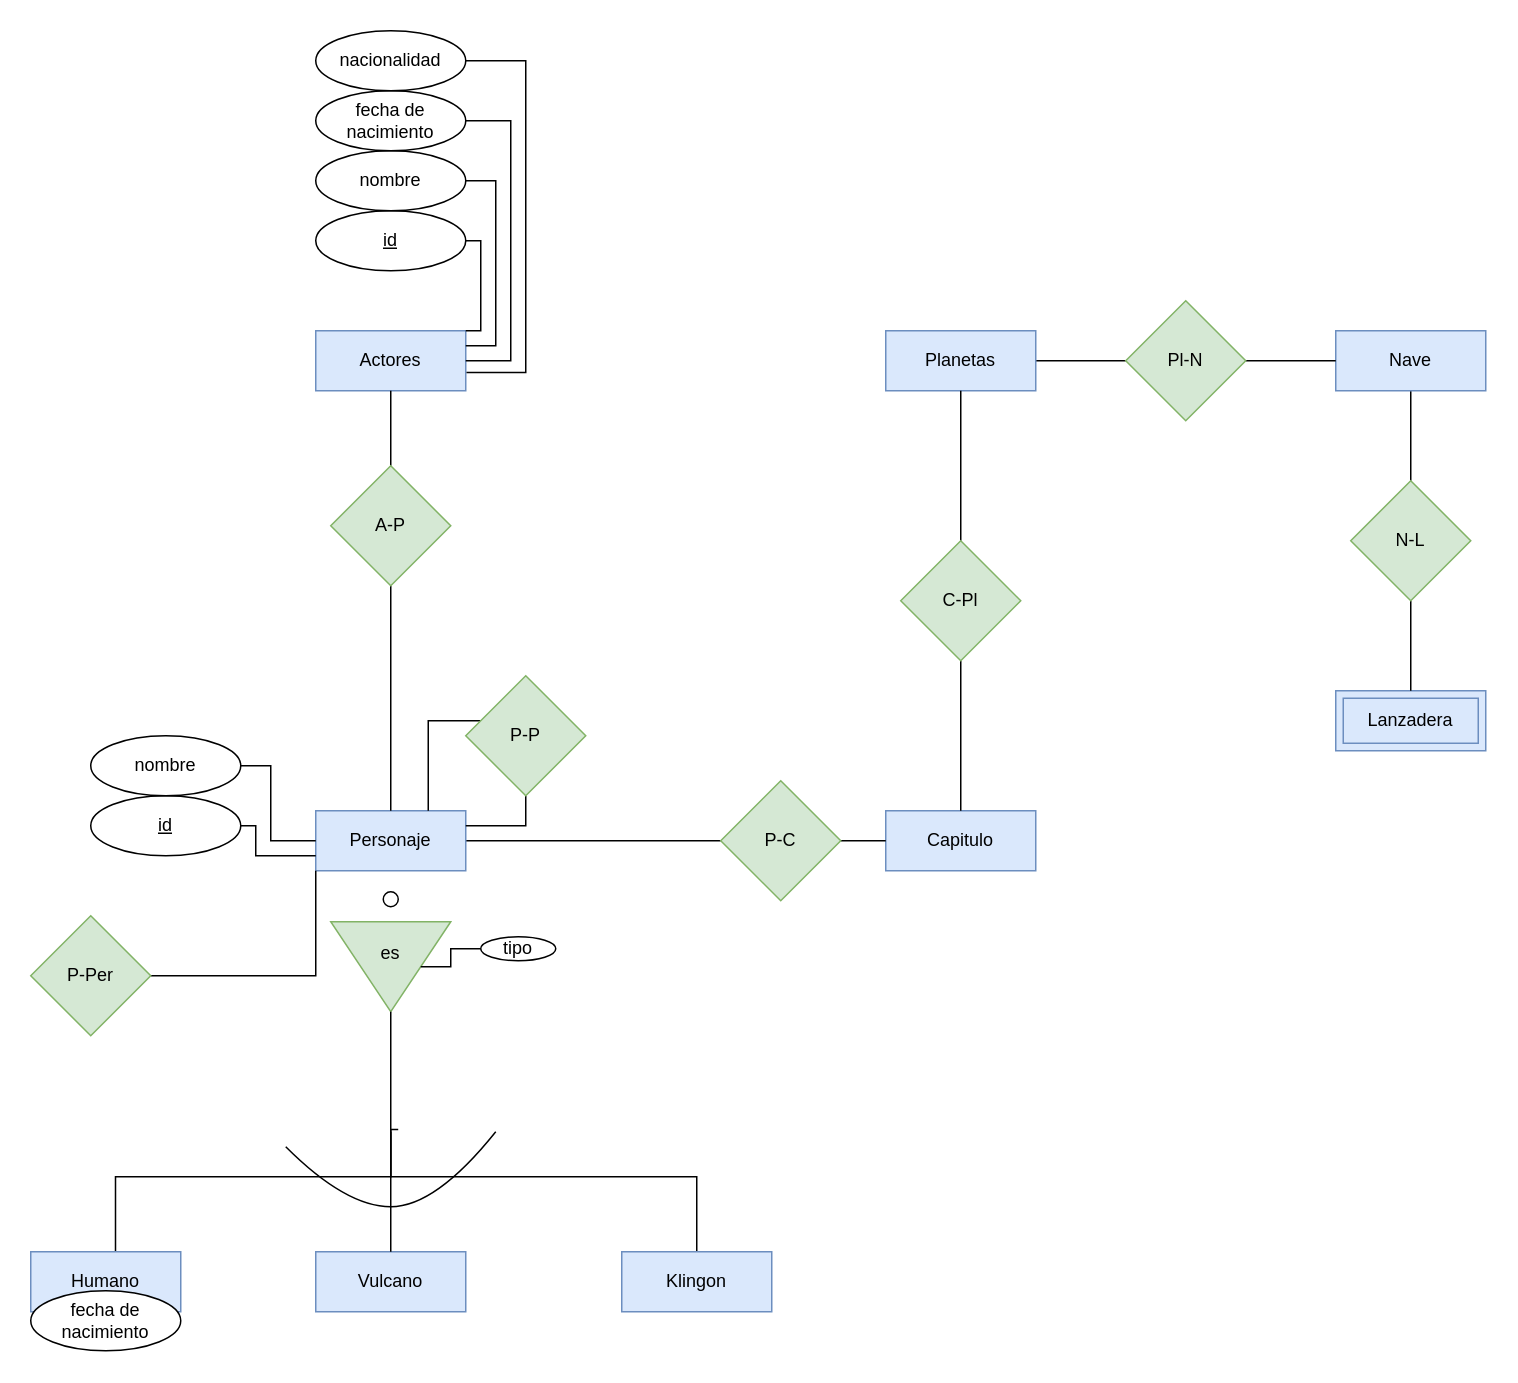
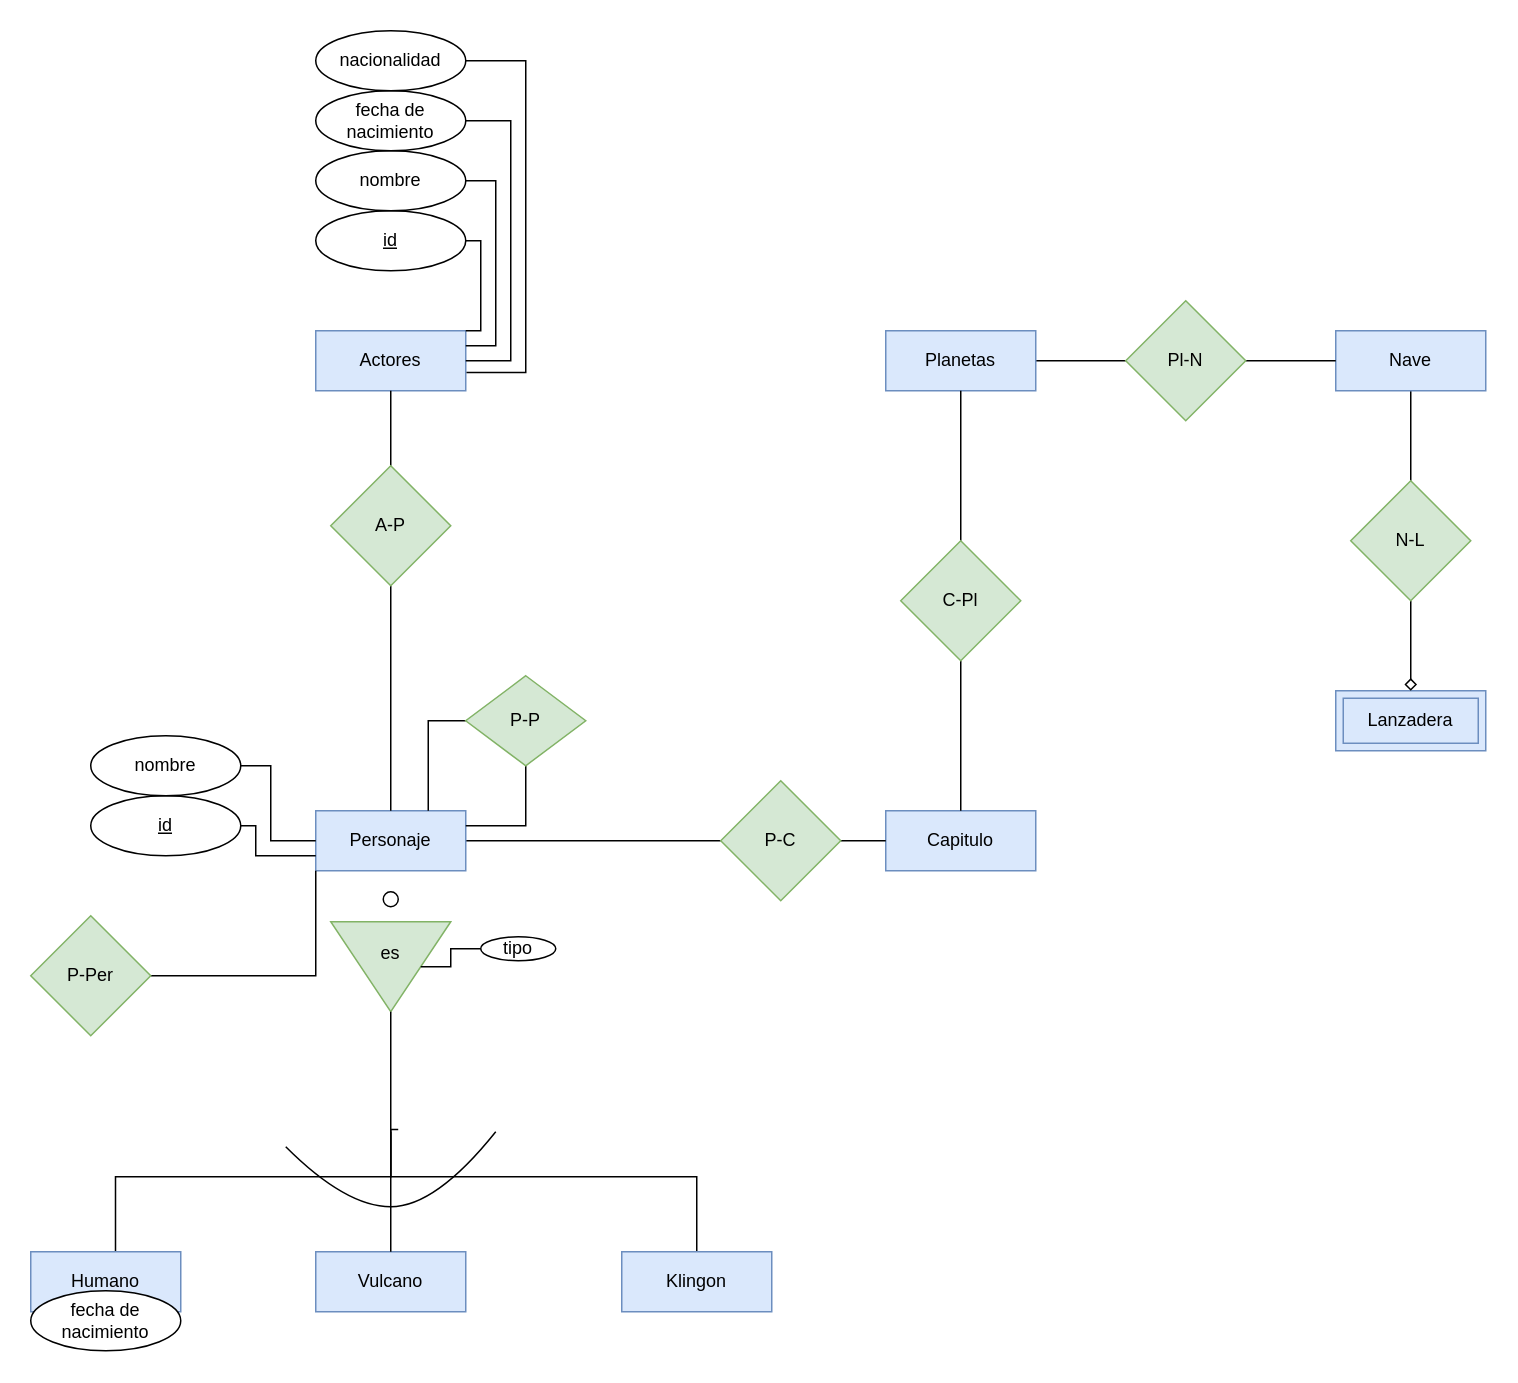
- <mxCell id="36" style="edgeStyle=orthogonalEdgeStyle;rounded=0;orthogonalLoop=1;jettySize=auto;html=1;entryX=0.5;entryY=0;entryDx=0;entryDy=0;endArrow=none;endFill=0;" edge="1" parent="1" source="37" target="15"><mxGeometry relative="1" as="geometry" /></mxCell>
+ <mxCell id="36" style="edgeStyle=orthogonalEdgeStyle;rounded=0;orthogonalLoop=1;jettySize=auto;html=1;entryX=0.5;entryY=0;entryDx=0;entryDy=0;endArrow=diamond;endFill=0;" edge="1" parent="1" source="37" target="15"><mxGeometry relative="1" as="geometry" /></mxCell>
- <mxCell id="30" value="P-P" style="rhombus;whiteSpace=wrap;html=1;fillColor=#d5e8d4;strokeColor=#82b366;" parent="1" vertex="1"><mxGeometry x="310" y="450" width="80" height="80" as="geometry" /></mxCell>
+ <mxCell id="30" value="P-P" style="rhombus;whiteSpace=wrap;html=1;fillColor=#d5e8d4;strokeColor=#82b366;" parent="1" vertex="1"><mxGeometry x="310" y="450" width="80" height="60" as="geometry" /></mxCell>
